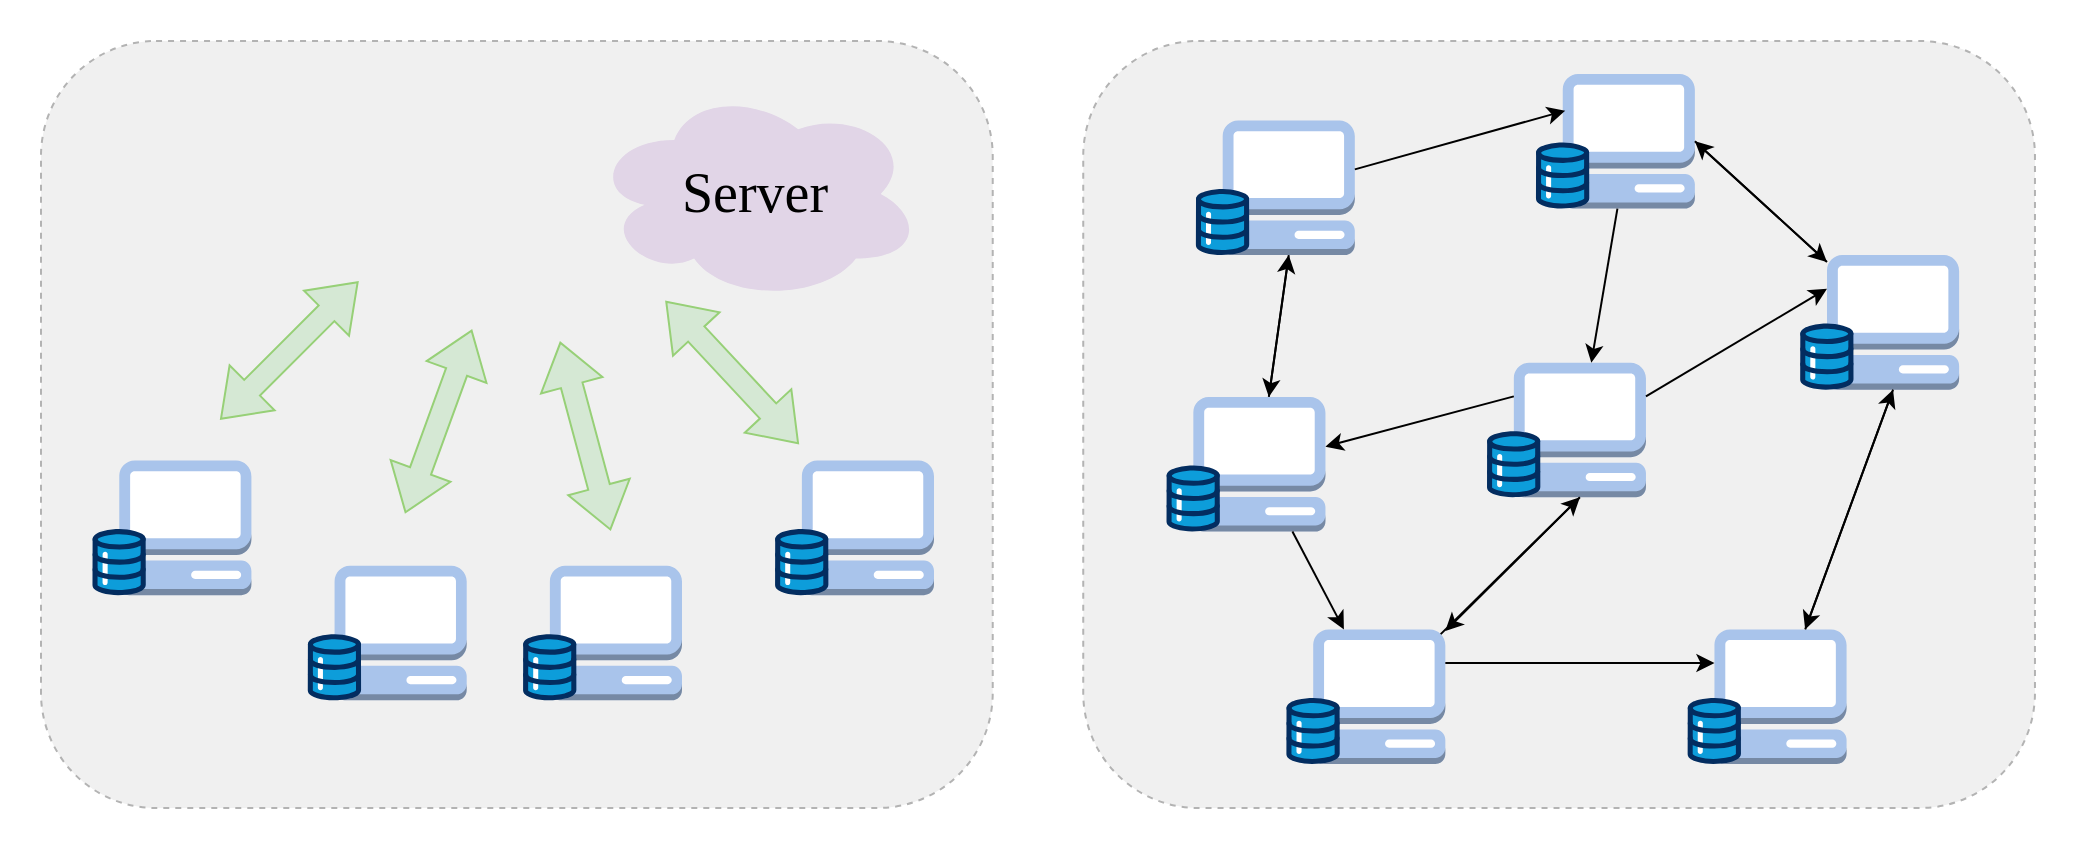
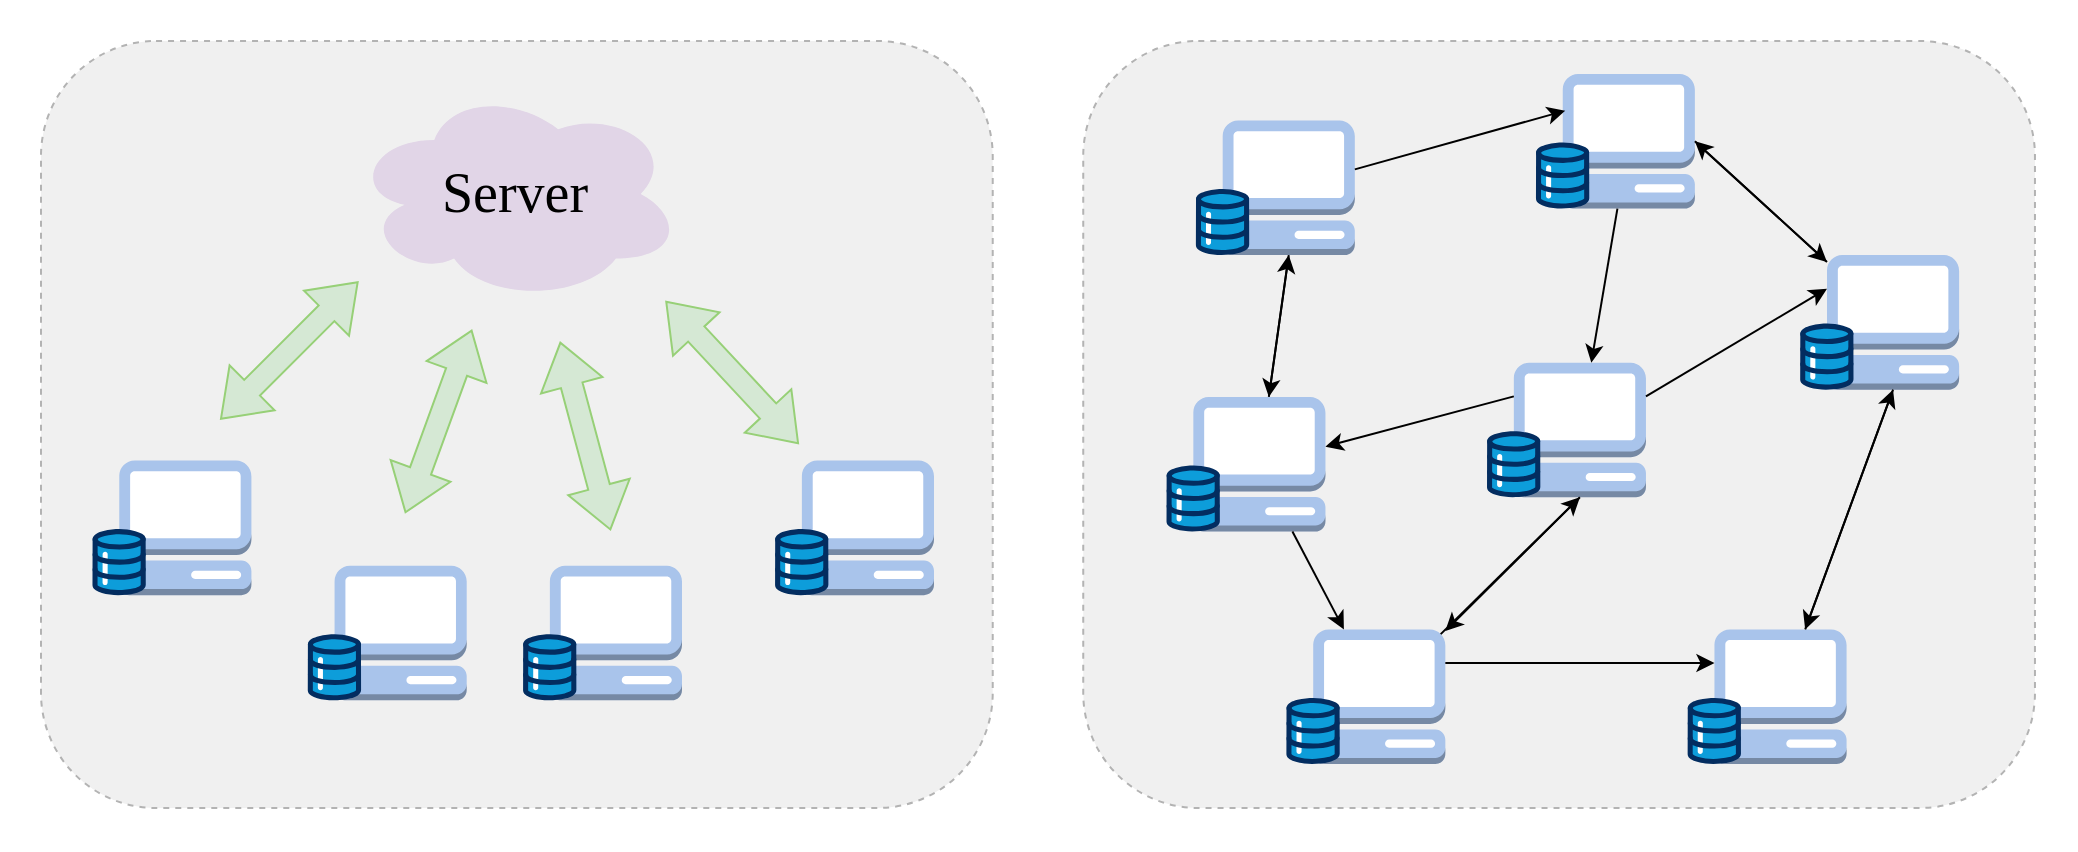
- <mxCell id="5" value="&lt;font style=&quot;font-size: 28px;&quot; face=&quot;Times New Roman&quot;&gt;Server&lt;/font&gt;" style="ellipse;shape=cloud;whiteSpace=wrap;html=1;fillColor=#E1D5E7;strokeColor=none;" parent="2" vertex="1"><mxGeometry x="275.358" y="22.631" width="165.144" height="107.649" as="geometry" /></mxCell>
+ <mxCell id="5" value="&lt;font style=&quot;font-size: 28px;&quot; face=&quot;Times New Roman&quot;&gt;Server&lt;/font&gt;" style="ellipse;shape=cloud;whiteSpace=wrap;html=1;fillColor=#E1D5E7;strokeColor=none;" parent="2" vertex="1"><mxGeometry x="155.358" y="22.631" width="165.144" height="107.649" as="geometry" /></mxCell>
